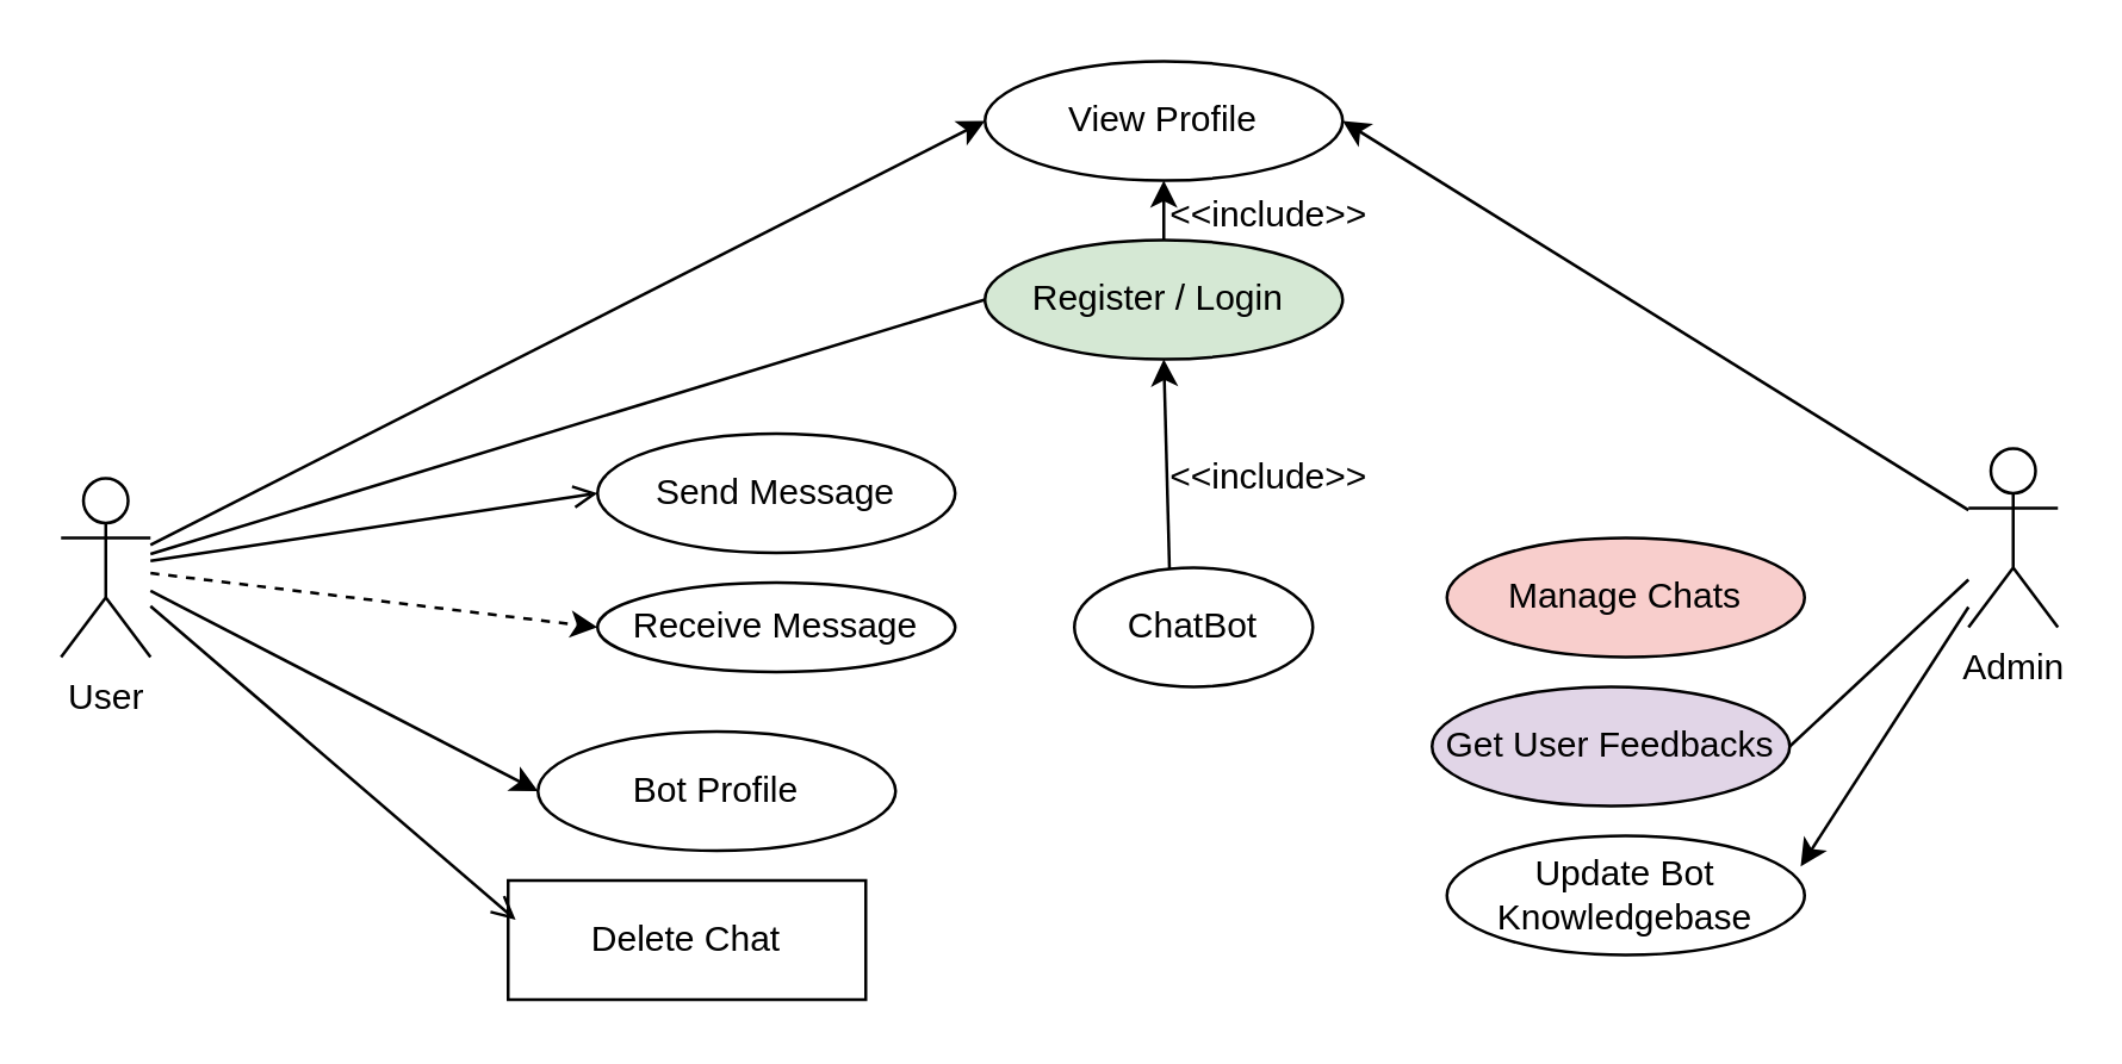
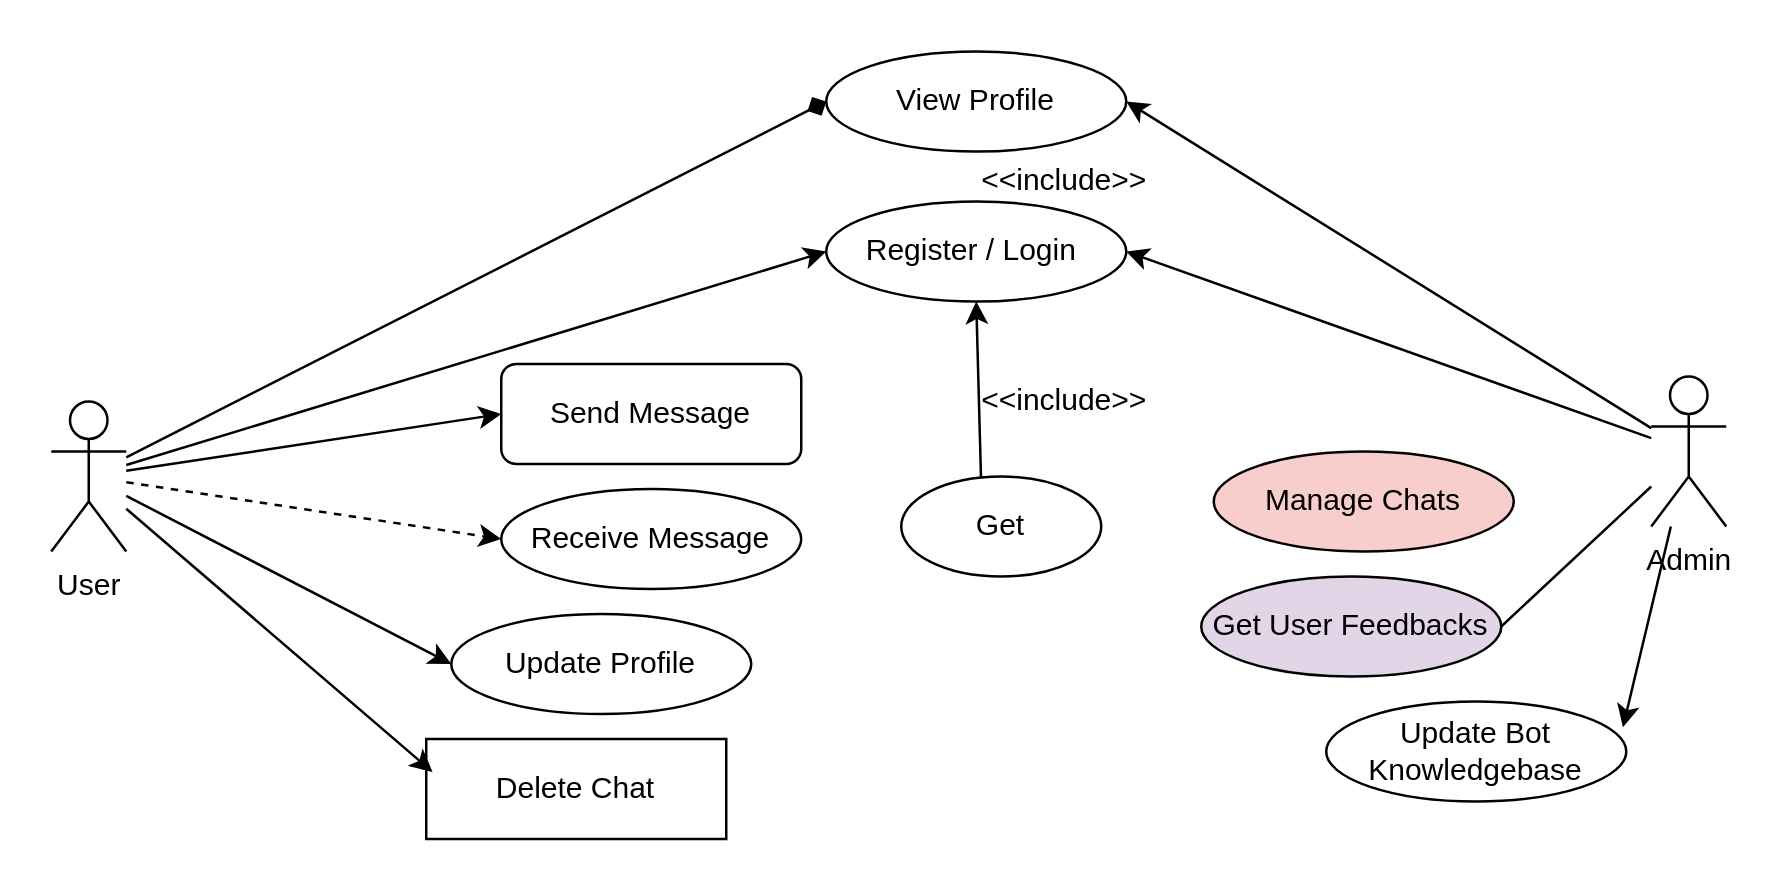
- <mxCell id="3" value="" style="edgeStyle=none;html=1;entryX=0;entryY=0.5;entryDx=0;entryDy=0;" edge="1" parent="1" source="7" target="12"><mxGeometry relative="1" as="geometry"><mxPoint x="105" y="190" as="targetPoint" /></mxGeometry></mxCell>
+ <mxCell id="3" value="" style="edgeStyle=none;html=1;entryX=0;entryY=0.5;entryDx=0;entryDy=0;endArrow=diamond;" edge="1" parent="1" source="7" target="12"><mxGeometry relative="1" as="geometry"><mxPoint x="105" y="190" as="targetPoint" /></mxGeometry></mxCell>
- <mxCell id="8" value="" style="edgeStyle=none;html=1;" edge="1" parent="1" source="9" target="12"><mxGeometry relative="1" as="geometry" /></mxCell>
- <mxCell id="9" value="Register / Login&amp;nbsp;" style="ellipse;whiteSpace=wrap;html=1;fillColor=#d5e8d4;" vertex="1" parent="1"><mxGeometry x="330" y="80" width="120" height="40" as="geometry" /></mxCell>
+ <mxCell id="9" value="Register / Login&amp;nbsp;" style="ellipse;whiteSpace=wrap;html=1;" vertex="1" parent="1"><mxGeometry x="330" y="80" width="120" height="40" as="geometry" /></mxCell>
- <mxCell id="2" value="" style="edgeStyle=none;html=1;entryX=0;entryY=0.5;entryDx=0;entryDy=0;endArrow=none;" edge="1" parent="1" source="7" target="9"><mxGeometry relative="1" as="geometry"><mxPoint x="110" y="75" as="targetPoint" /></mxGeometry></mxCell>
+ <mxCell id="2" value="" style="edgeStyle=none;html=1;entryX=0;entryY=0.5;entryDx=0;entryDy=0;" edge="1" parent="1" source="7" target="9"><mxGeometry relative="1" as="geometry"><mxPoint x="110" y="75" as="targetPoint" /></mxGeometry></mxCell>
+ <mxCell id="16" value="" style="edgeStyle=none;html=1;entryX=1;entryY=0.5;entryDx=0;entryDy=0;" edge="1" parent="1" source="19" target="9"><mxGeometry relative="1" as="geometry"><mxPoint x="645" y="190" as="targetPoint" /></mxGeometry></mxCell>
- <mxCell id="10" value="Send Message" style="ellipse;whiteSpace=wrap;html=1;" vertex="1" parent="1"><mxGeometry x="200" y="145" width="120" height="40" as="geometry" /></mxCell>
+ <mxCell id="10" value="Send Message" style="whiteSpace=wrap;html=1;rounded=1;" vertex="1" parent="1"><mxGeometry x="200" y="145" width="120" height="40" as="geometry" /></mxCell>
- <mxCell id="4" style="edgeStyle=none;html=1;entryX=0;entryY=0.5;entryDx=0;entryDy=0;endArrow=open;" edge="1" parent="1" source="7" target="10"><mxGeometry relative="1" as="geometry" /></mxCell>
+ <mxCell id="4" style="edgeStyle=none;html=1;entryX=0;entryY=0.5;entryDx=0;entryDy=0;" edge="1" parent="1" source="7" target="10"><mxGeometry relative="1" as="geometry" /></mxCell>
- <mxCell id="11" value="Receive Message" style="ellipse;whiteSpace=wrap;html=1;" vertex="1" parent="1"><mxGeometry x="200" y="195" width="120" height="30" as="geometry" /></mxCell>
+ <mxCell id="11" value="Receive Message" style="ellipse;whiteSpace=wrap;html=1;" vertex="1" parent="1"><mxGeometry x="200" y="195" width="120" height="40" as="geometry" /></mxCell>
- <mxCell id="25" value="ChatBot" style="ellipse;whiteSpace=wrap;html=1;" vertex="1" parent="1"><mxGeometry x="360" y="190" width="80" height="40" as="geometry" /></mxCell>
+ <mxCell id="25" value="Get" style="ellipse;whiteSpace=wrap;html=1;" vertex="1" parent="1"><mxGeometry x="360" y="190" width="80" height="40" as="geometry" /></mxCell>
- <mxCell id="13" value="Bot Profile" style="ellipse;whiteSpace=wrap;html=1;" vertex="1" parent="1"><mxGeometry x="180" y="245" width="120" height="40" as="geometry" /></mxCell>
+ <mxCell id="13" value="Update Profile" style="ellipse;whiteSpace=wrap;html=1;" vertex="1" parent="1"><mxGeometry x="180" y="245" width="120" height="40" as="geometry" /></mxCell>
- <mxCell id="22" value="Update Bot Knowledgebase" style="ellipse;whiteSpace=wrap;html=1;" vertex="1" parent="1"><mxGeometry x="485" y="280" width="120" height="40" as="geometry" /></mxCell>
+ <mxCell id="22" value="Update Bot Knowledgebase" style="ellipse;whiteSpace=wrap;html=1;" vertex="1" parent="1"><mxGeometry x="530" y="280" width="120" height="40" as="geometry" /></mxCell>
- <mxCell id="15" style="edgeStyle=none;html=1;entryX=0.021;entryY=0.33;entryDx=0;entryDy=0;entryPerimeter=0;endArrow=open;" edge="1" parent="1" source="7" target="14"><mxGeometry relative="1" as="geometry" /></mxCell>
+ <mxCell id="15" style="edgeStyle=none;html=1;entryX=0.021;entryY=0.33;entryDx=0;entryDy=0;entryPerimeter=0;" edge="1" parent="1" source="7" target="14"><mxGeometry relative="1" as="geometry" /></mxCell>
